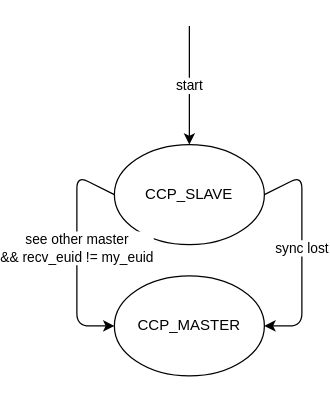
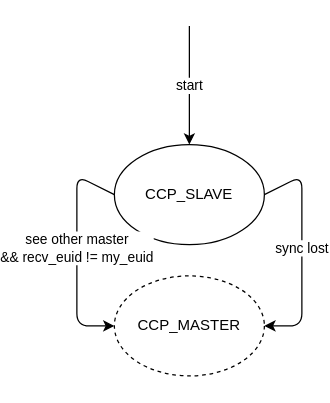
- <mxCell id="2" value="&lt;span&gt;CCP_MASTER&lt;/span&gt;" style="ellipse;whiteSpace=wrap;html=1;" vertex="1" parent="1"><mxGeometry x="50" y="220" width="120" height="80" as="geometry" /></mxCell>
+ <mxCell id="2" value="&lt;span&gt;CCP_MASTER&lt;/span&gt;" style="ellipse;whiteSpace=wrap;html=1;dashed=1;" vertex="1" parent="1"><mxGeometry x="50" y="220" width="120" height="80" as="geometry" /></mxCell>
